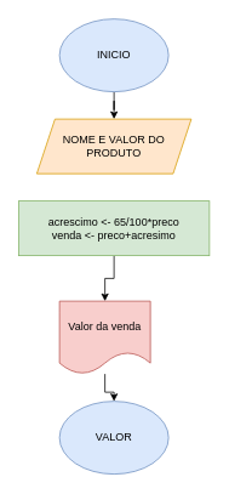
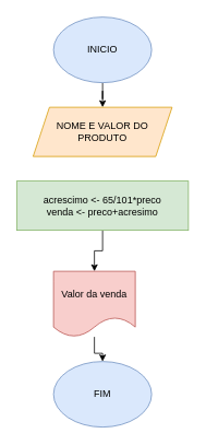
- <mxCell id="6" value="acrescimo &amp;lt;- 65/100*preco&lt;br&gt;venda &amp;lt;- preco+acresimo" style="rounded=0;whiteSpace=wrap;html=1;fillColor=#d5e8d4;strokeColor=#82b366;" vertex="1" parent="1"><mxGeometry x="20" y="220" width="210" height="60" as="geometry" /></mxCell>
+ <mxCell id="6" value="acrescimo &amp;lt;- 65/101*preco&lt;br&gt;venda &amp;lt;- preco+acresimo" style="rounded=0;whiteSpace=wrap;html=1;fillColor=#d5e8d4;strokeColor=#82b366;" vertex="1" parent="1"><mxGeometry x="20" y="220" width="210" height="60" as="geometry" /></mxCell>
- <mxCell id="9" value="VALOR" style="ellipse;whiteSpace=wrap;html=1;fillColor=#dae8fc;strokeColor=#6c8ebf;" vertex="1" parent="1"><mxGeometry x="65" y="440" width="120" height="80" as="geometry" /></mxCell>
+ <mxCell id="9" value="FIM" style="ellipse;whiteSpace=wrap;html=1;fillColor=#dae8fc;strokeColor=#6c8ebf;" vertex="1" parent="1"><mxGeometry x="65" y="440" width="120" height="80" as="geometry" /></mxCell>
